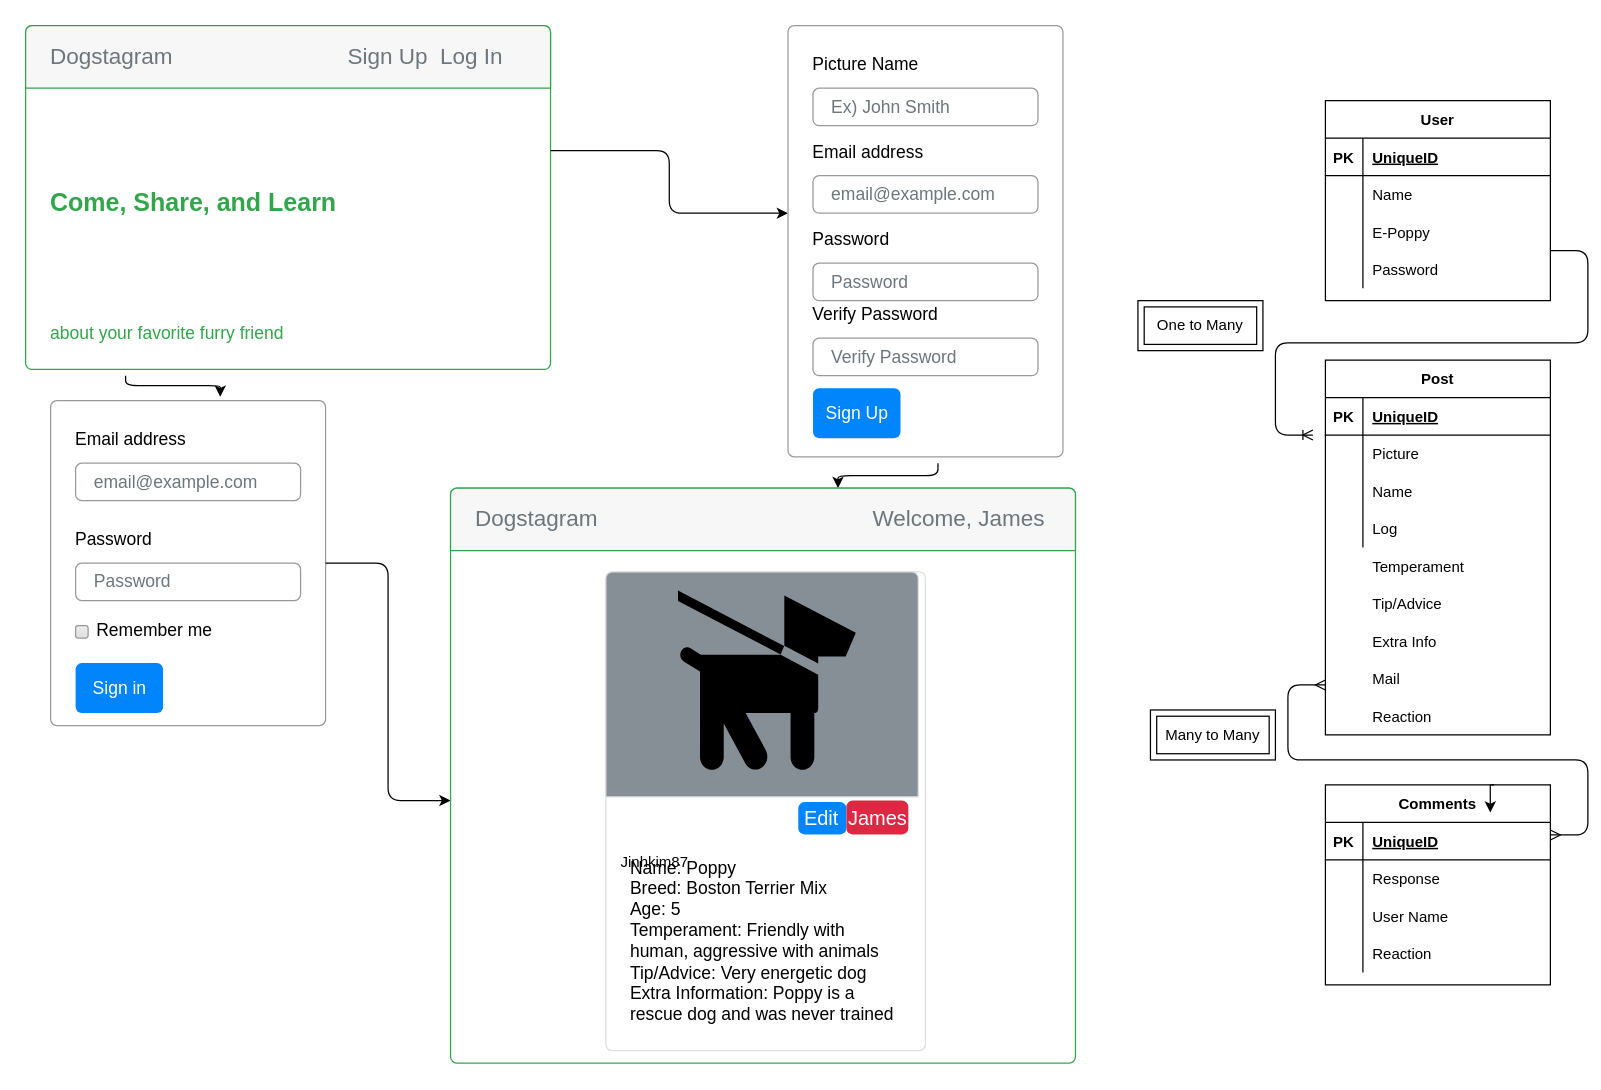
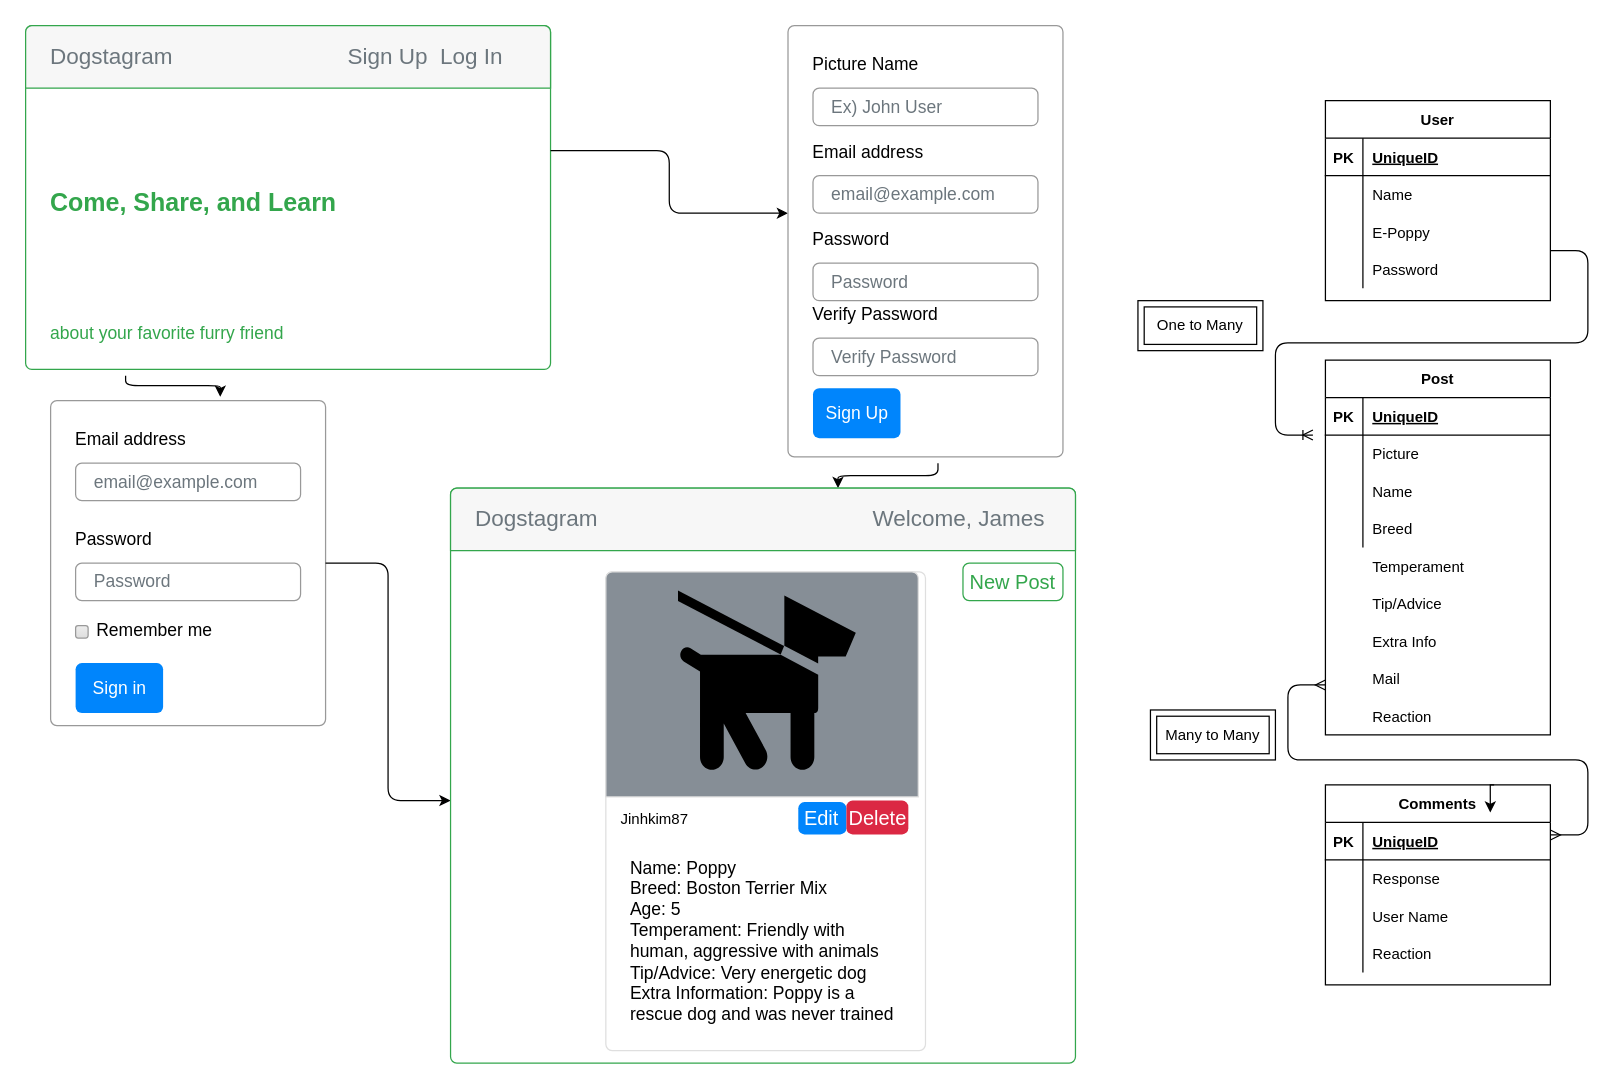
- <mxCell id="22" value="Ex) John Smith" style="html=1;shadow=0;dashed=0;shape=mxgraph.bootstrap.rrect;rSize=5;fillColor=none;strokeColor=#999999;align=left;spacing=15;fontSize=14;fontColor=#6C767D;" vertex="1" parent="13"><mxGeometry x="20.0" y="50" width="180" height="30" as="geometry" /></mxCell>
+ <mxCell id="22" value="Ex) John User" style="html=1;shadow=0;dashed=0;shape=mxgraph.bootstrap.rrect;rSize=5;fillColor=none;strokeColor=#999999;align=left;spacing=15;fontSize=14;fontColor=#6C767D;" vertex="1" parent="13"><mxGeometry x="20.0" y="50" width="180" height="30" as="geometry" /></mxCell>
- <mxCell id="61" value="Log" style="shape=partialRectangle;connectable=0;fillColor=none;top=0;left=0;bottom=0;right=0;align=left;spacingLeft=6;overflow=hidden;" vertex="1" parent="59"><mxGeometry x="30" width="150" height="30" as="geometry" /></mxCell>
+ <mxCell id="61" value="Breed" style="shape=partialRectangle;connectable=0;fillColor=none;top=0;left=0;bottom=0;right=0;align=left;spacingLeft=6;overflow=hidden;" vertex="1" parent="59"><mxGeometry x="30" width="150" height="30" as="geometry" /></mxCell>
+ <mxCell id="33" value="New Post" style="html=1;shadow=0;dashed=0;shape=mxgraph.bootstrap.rrect;rSize=5;strokeColor=#33A64C;strokeWidth=1;fillColor=none;fontColor=#33A64C;whiteSpace=wrap;align=center;verticalAlign=middle;spacingLeft=0;fontStyle=0;fontSize=16;spacing=5;" vertex="1" parent="25"><mxGeometry x="410" y="60" width="80" height="30" as="geometry" /></mxCell>
- <mxCell id="32" value="James" style="html=1;shadow=0;dashed=0;shape=mxgraph.bootstrap.rrect;rSize=5;strokeColor=none;strokeWidth=1;fillColor=#DB2843;fontColor=#FFFFFF;whiteSpace=wrap;align=center;verticalAlign=middle;spacingLeft=0;fontStyle=0;fontSize=16;spacing=5;" vertex="1" parent="27"><mxGeometry x="192.474" y="182.92" width="49.562" height="27.08" as="geometry" /></mxCell>
+ <mxCell id="32" value="Delete" style="html=1;shadow=0;dashed=0;shape=mxgraph.bootstrap.rrect;rSize=5;strokeColor=none;strokeWidth=1;fillColor=#DB2843;fontColor=#FFFFFF;whiteSpace=wrap;align=center;verticalAlign=middle;spacingLeft=0;fontStyle=0;fontSize=16;spacing=5;" vertex="1" parent="27"><mxGeometry x="192.474" y="182.92" width="49.562" height="27.08" as="geometry" /></mxCell>
- <mxCell id="30" value="Jinhkim87" style="text;html=1;align=center;verticalAlign=middle;whiteSpace=wrap;rounded=0;fontColor=#000000;" vertex="1" parent="27"><mxGeometry x="5.534" y="217.919" width="67.366" height="29.455" as="geometry" /></mxCell>
+ <mxCell id="30" value="Jinhkim87" style="text;html=1;align=center;verticalAlign=middle;whiteSpace=wrap;rounded=0;fontColor=#000000;" vertex="1" parent="27"><mxGeometry x="5.534" y="182.919" width="67.366" height="29.455" as="geometry" /></mxCell>
